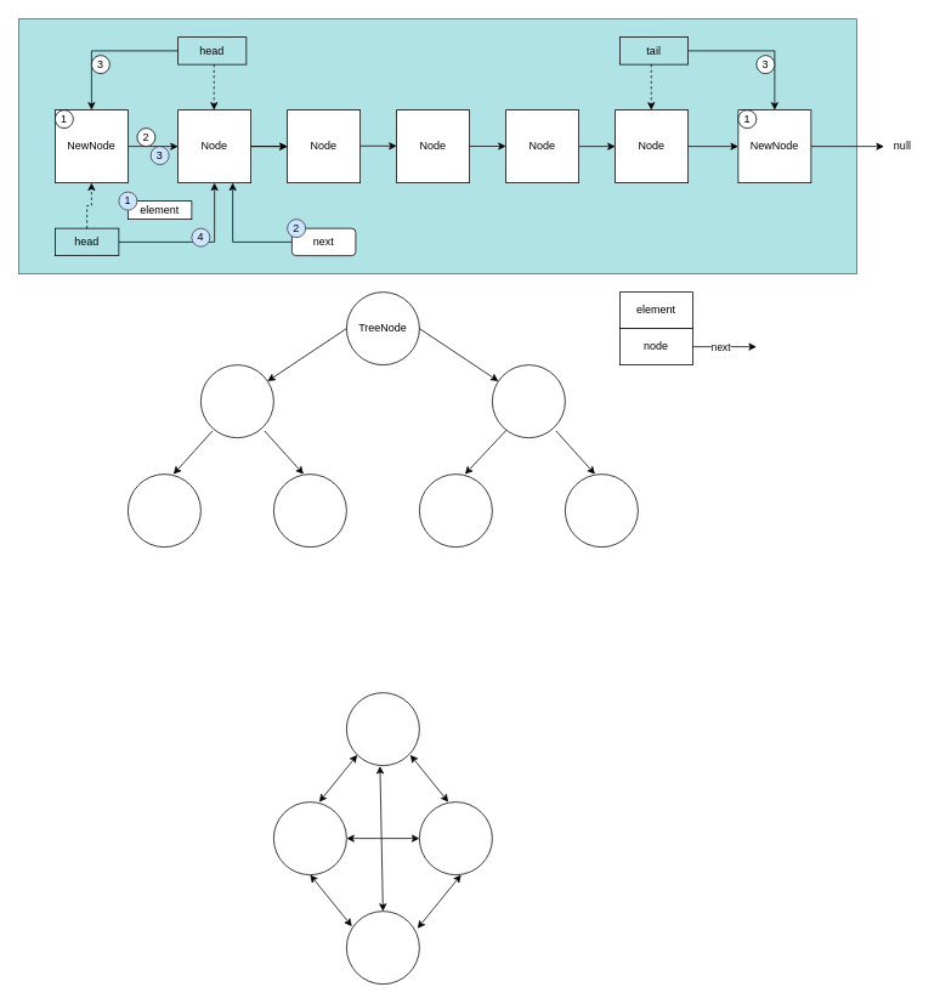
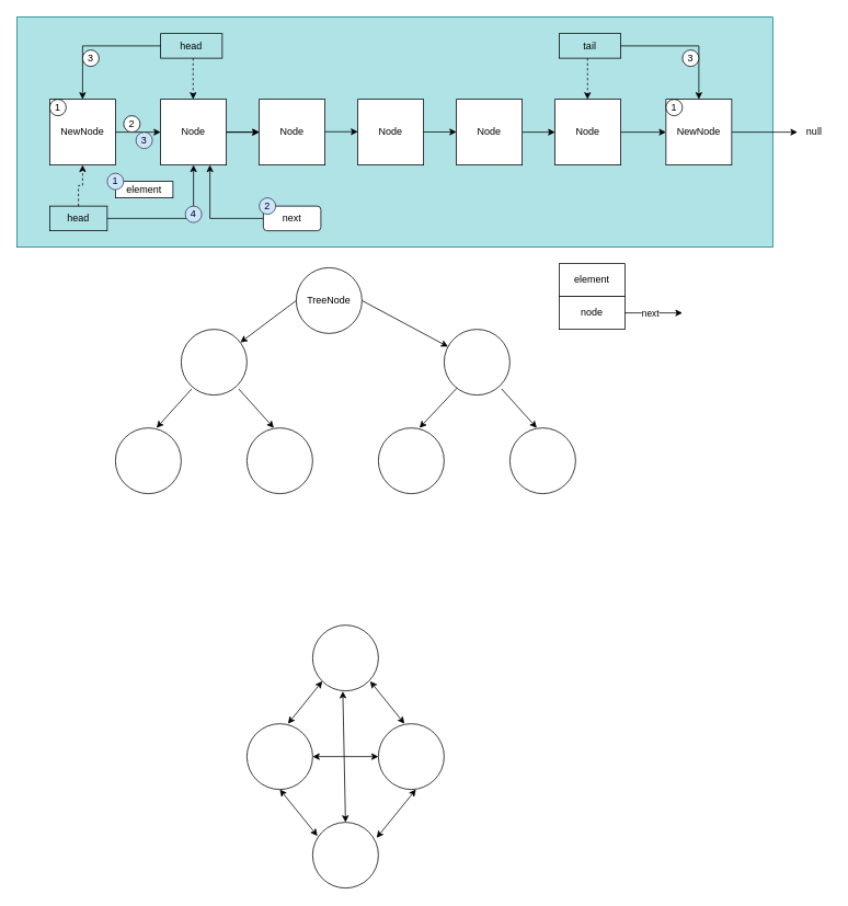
- <mxCell id="66" value="4" style="ellipse;whiteSpace=wrap;html=1;aspect=fixed;fillColor=#cce5ff;strokeColor=#36393d;" vertex="1" parent="1"><mxGeometry x="210" y="250" width="20" height="20" as="geometry" /></mxCell>
+ <mxCell id="66" value="4" style="ellipse;whiteSpace=wrap;html=1;aspect=fixed;fillColor=#cce5ff;strokeColor=#36393d;" vertex="1" parent="1"><mxGeometry x="225" y="250" width="20" height="20" as="geometry" /></mxCell>
- <mxCell id="14" value="&lt;div&gt;TreeNode&lt;/div&gt;" style="ellipse;whiteSpace=wrap;html=1;aspect=fixed;" parent="1" vertex="1"><mxGeometry x="380" y="320" width="80" height="80" as="geometry" /></mxCell>
+ <mxCell id="14" value="&lt;div&gt;TreeNode&lt;/div&gt;" style="ellipse;whiteSpace=wrap;html=1;aspect=fixed;" parent="1" vertex="1"><mxGeometry x="360" y="325" width="80" height="80" as="geometry" /></mxCell>
